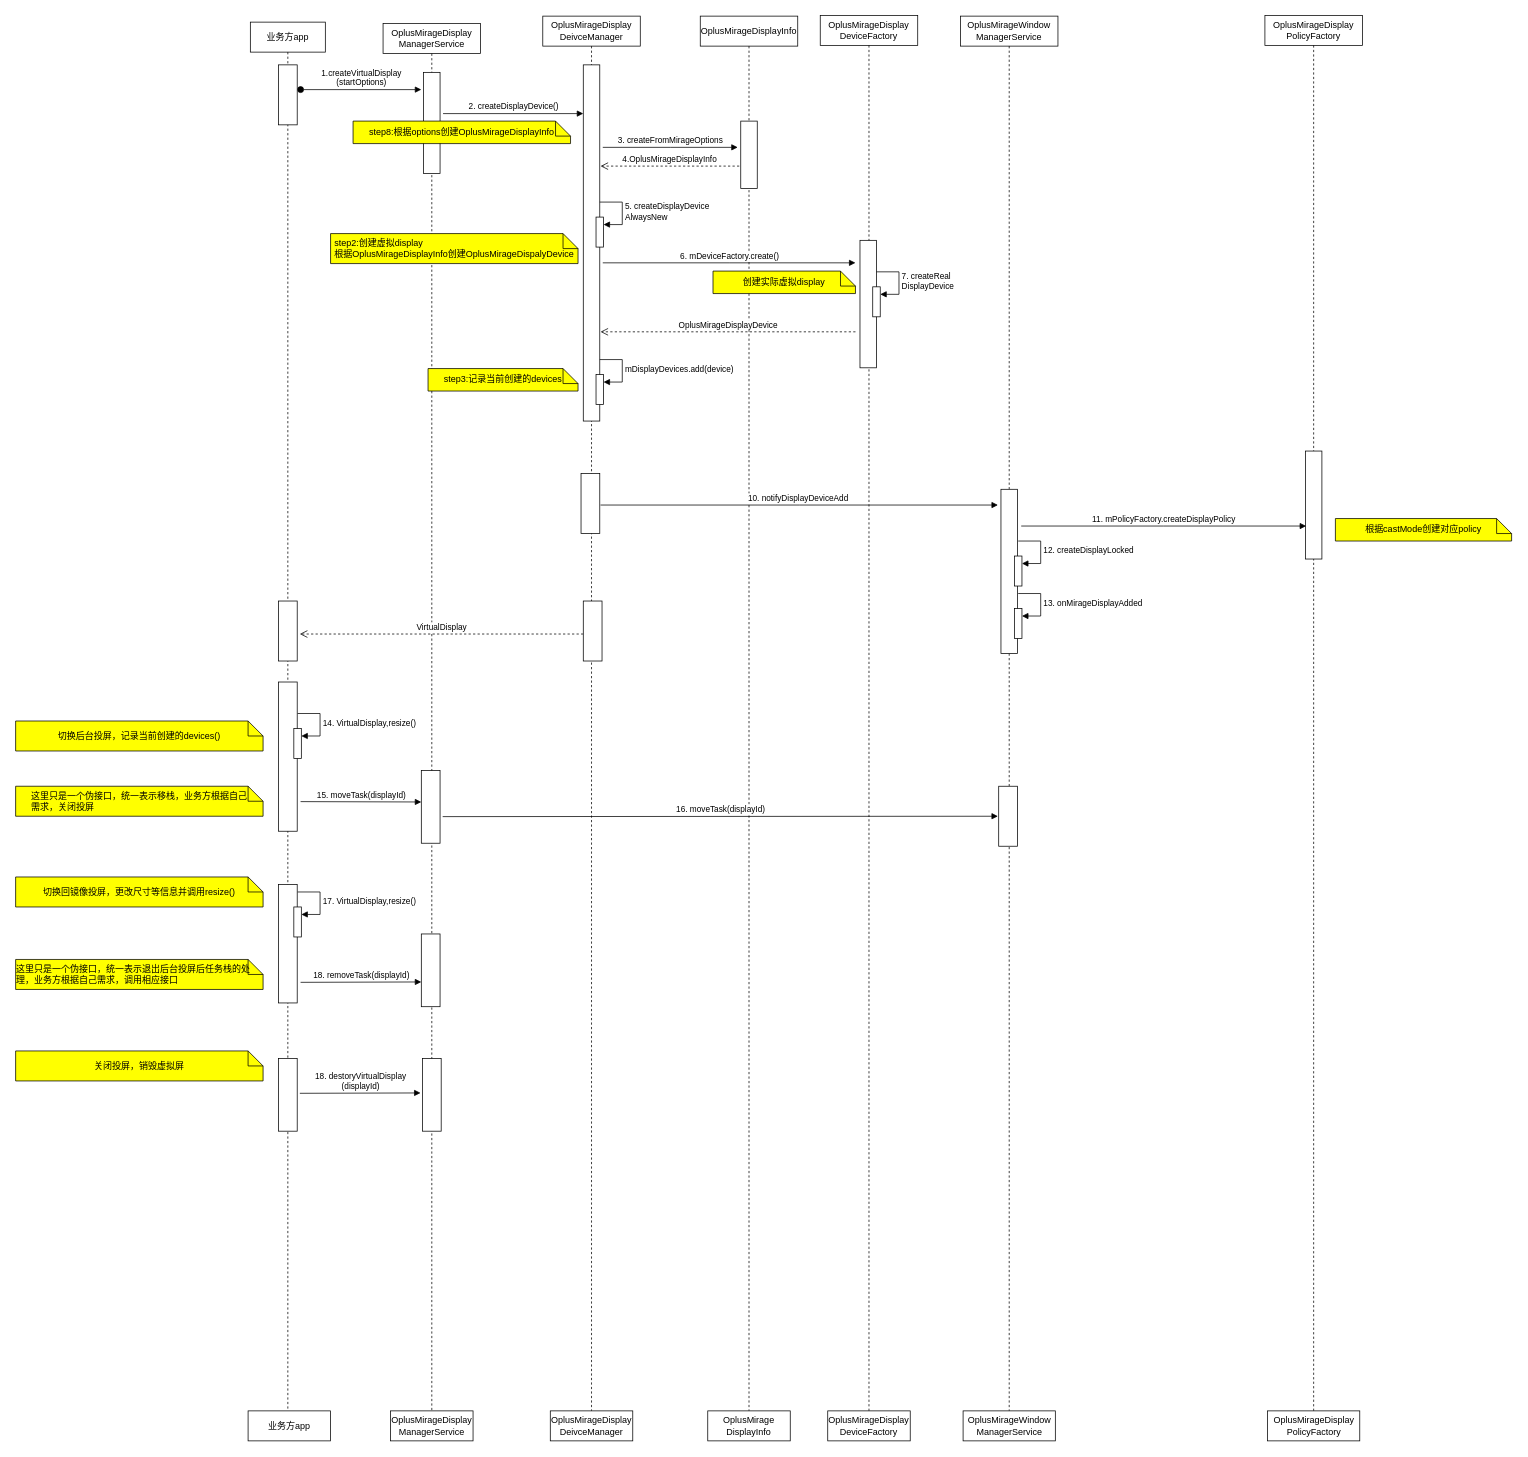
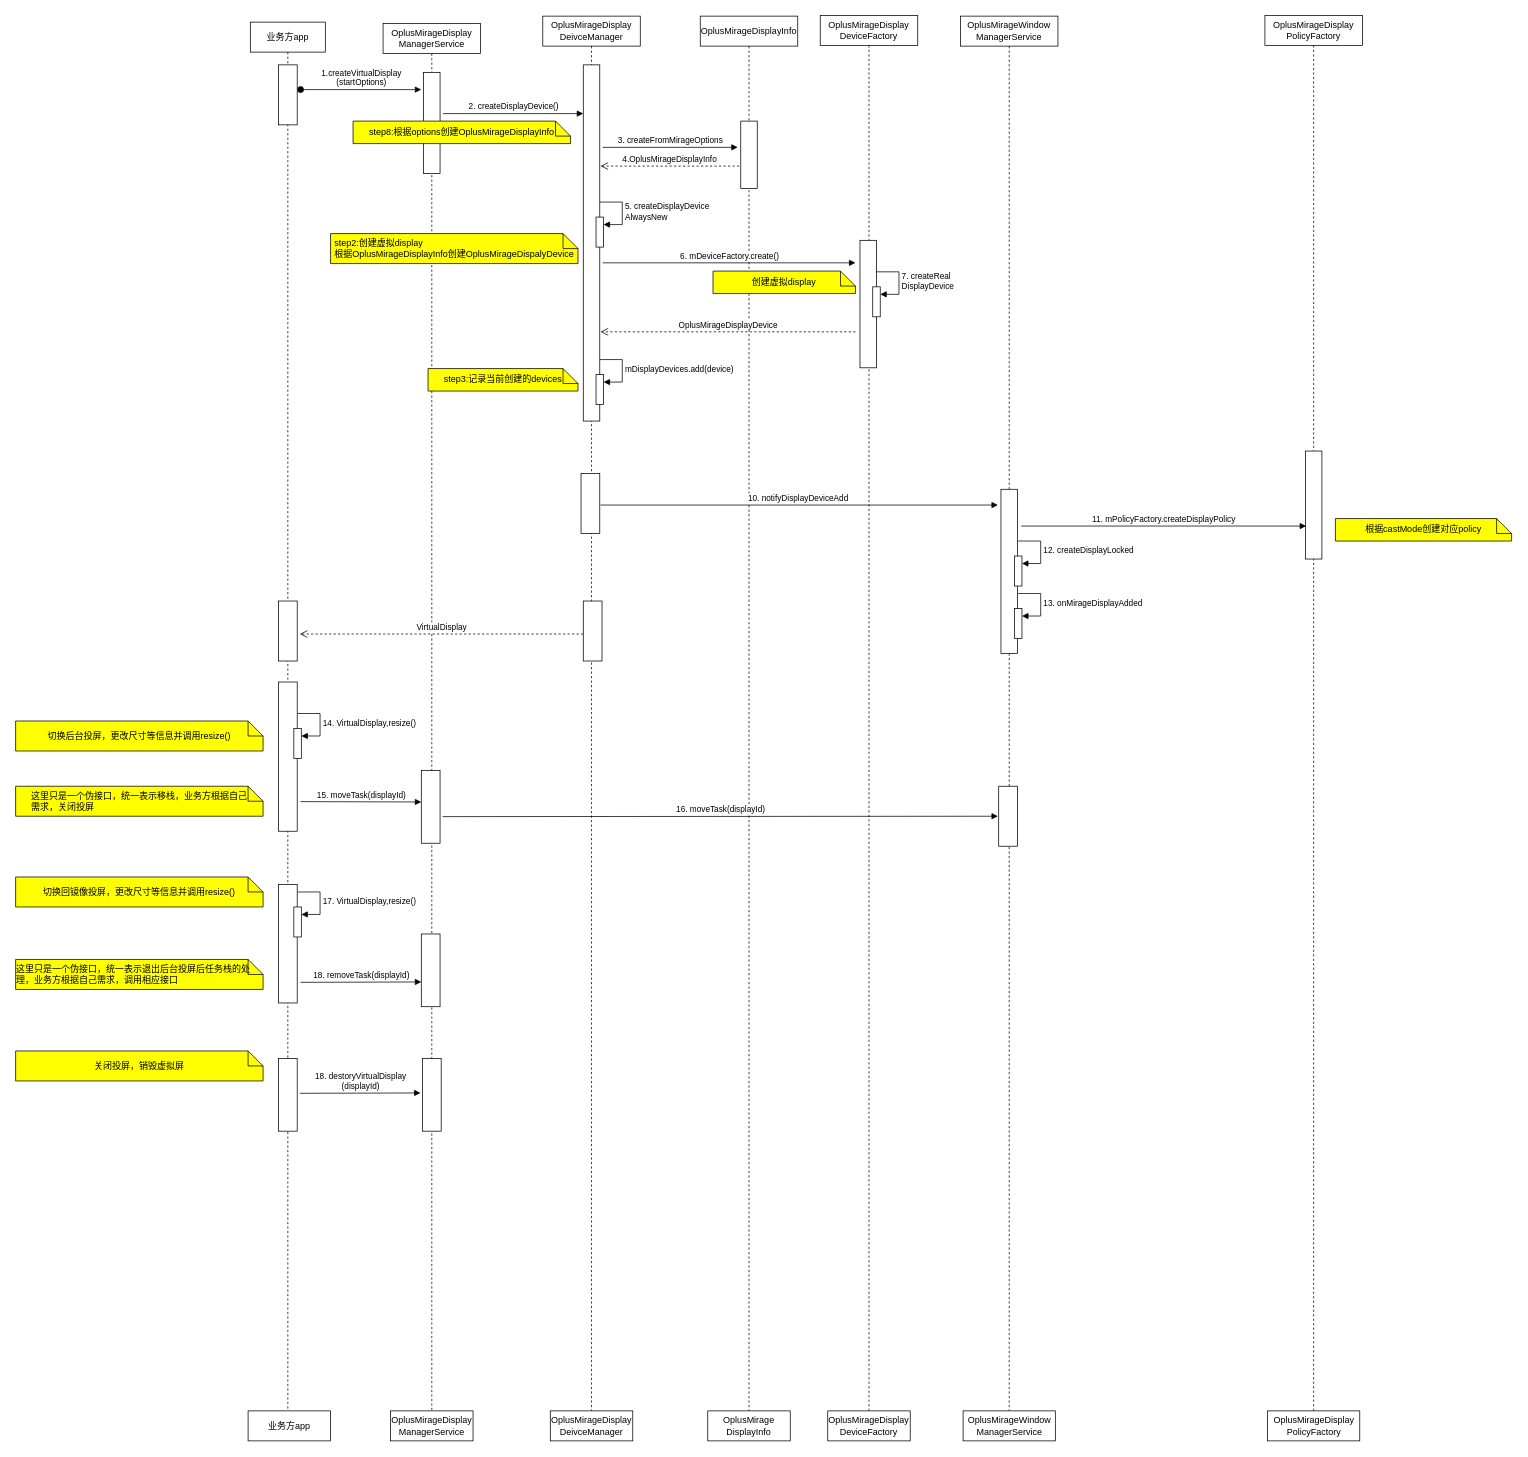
- <mxCell id="34" value="创建实际虚拟display" style="shape=note;size=20;whiteSpace=wrap;html=1;fillColor=#FFFF00;" vertex="1" parent="1"><mxGeometry x="950" y="361" width="190" height="30" as="geometry" /></mxCell>
+ <mxCell id="34" value="创建虚拟display" style="shape=note;size=20;whiteSpace=wrap;html=1;fillColor=#FFFF00;" vertex="1" parent="1"><mxGeometry x="950" y="361" width="190" height="30" as="geometry" /></mxCell>
- <mxCell id="64" value="&lt;div style=&quot;text-align: left;&quot;&gt;切换后台投屏，记录当前创建的devices()&lt;/div&gt;" style="shape=note;size=20;whiteSpace=wrap;html=1;fillColor=#FFFF00;" vertex="1" parent="1"><mxGeometry x="20" y="961" width="330" height="40" as="geometry" /></mxCell>
+ <mxCell id="64" value="&lt;div style=&quot;text-align: left;&quot;&gt;切换后台投屏，更改尺寸等信息并调用resize()&lt;/div&gt;" style="shape=note;size=20;whiteSpace=wrap;html=1;fillColor=#FFFF00;" vertex="1" parent="1"><mxGeometry x="20" y="961" width="330" height="40" as="geometry" /></mxCell>
